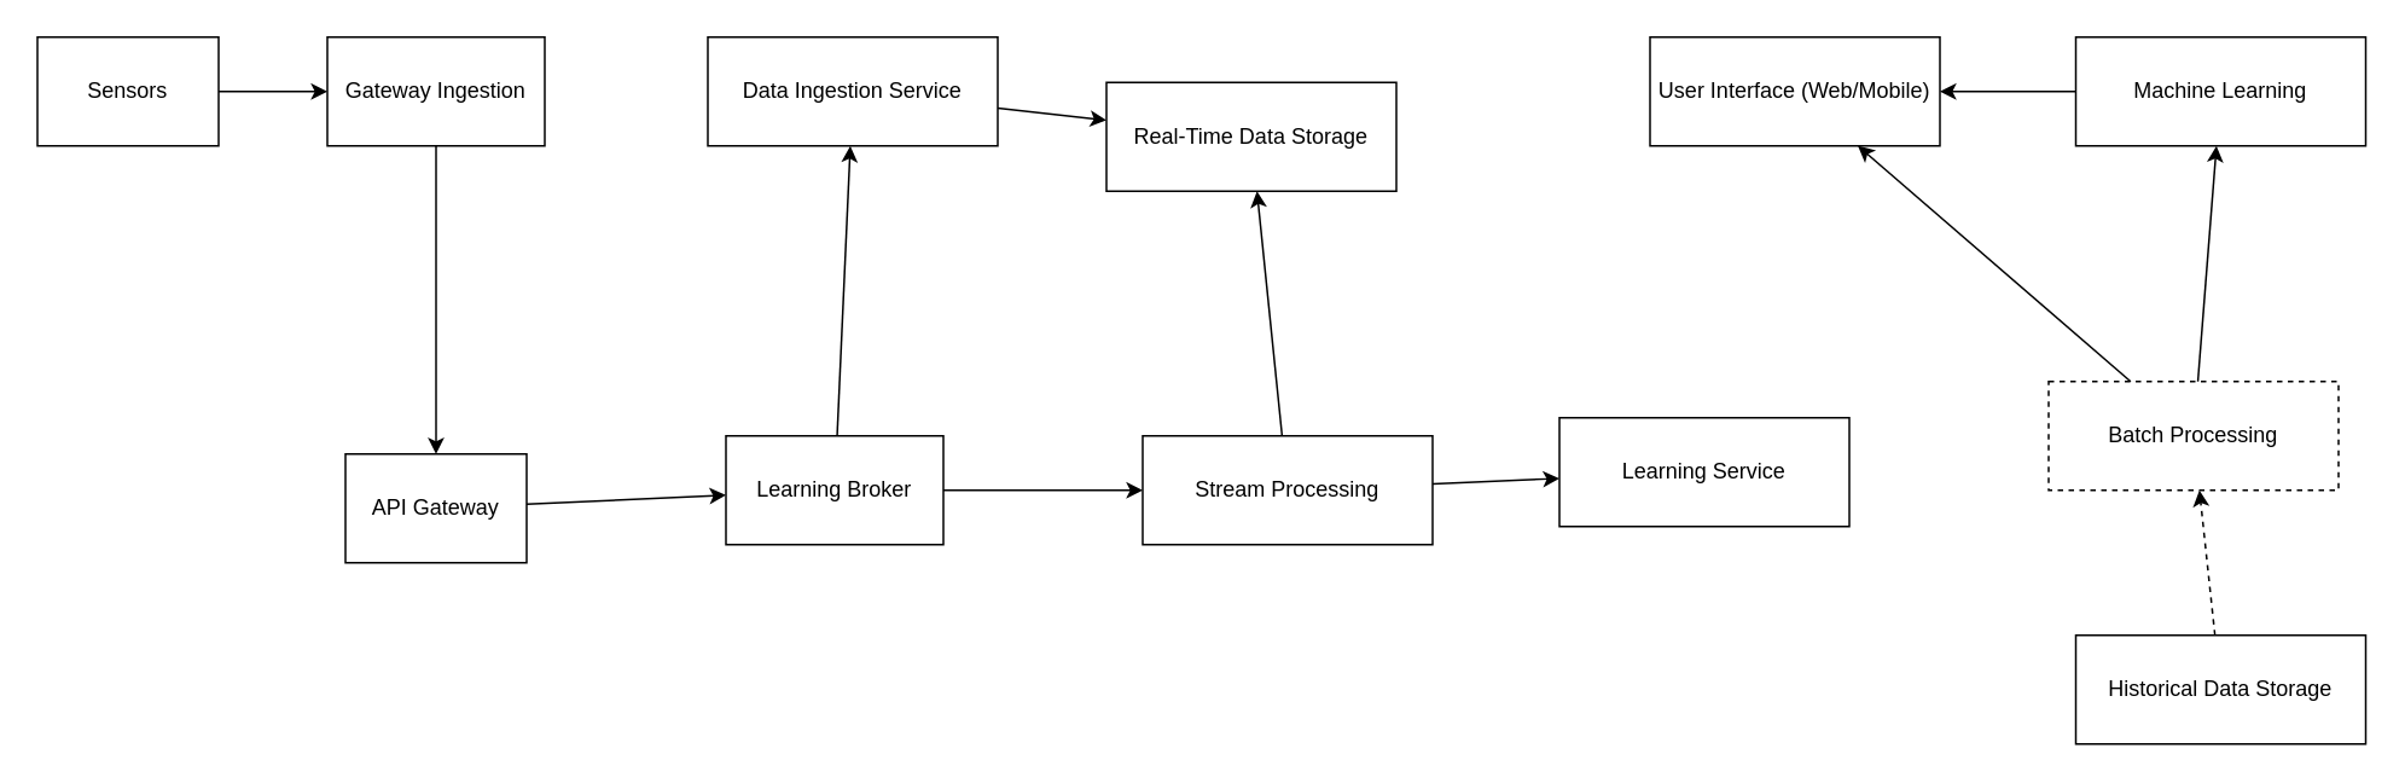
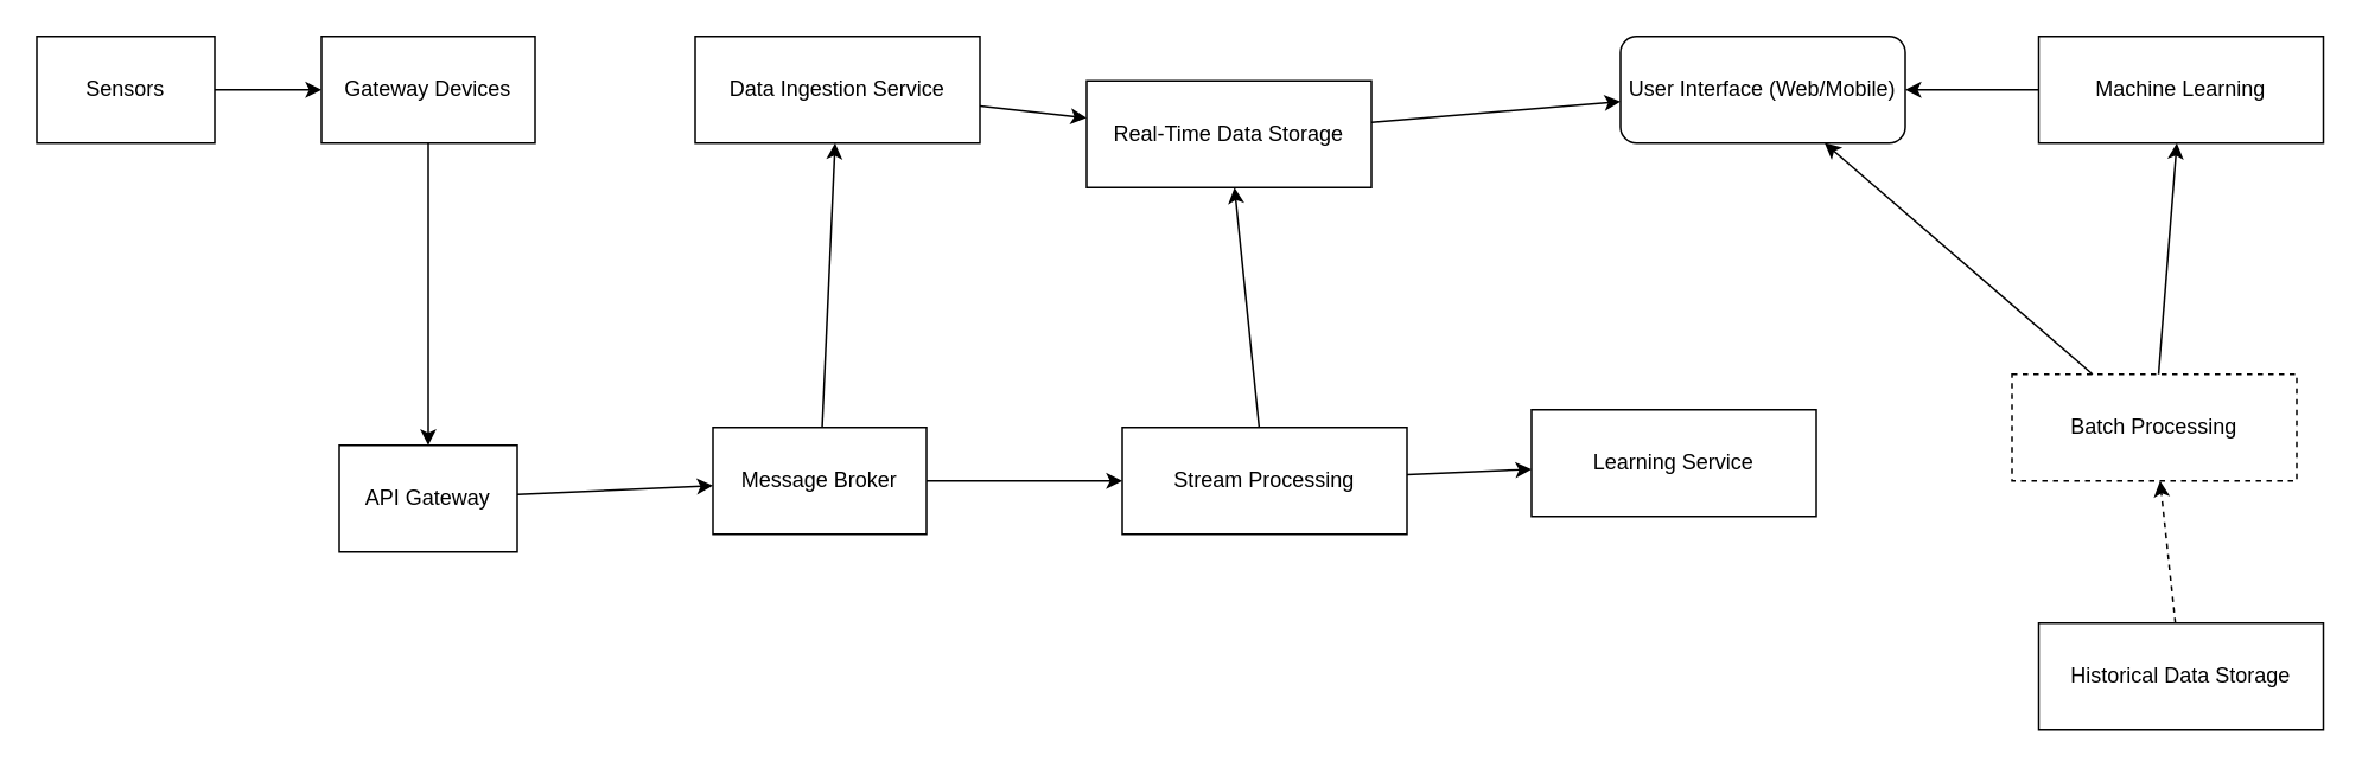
- <mxCell id="3" value="Gateway Ingestion" style="rounded=0;whiteSpace=wrap;html=1;" vertex="1" parent="1"><mxGeometry x="180" y="20" width="120" height="60" as="geometry" /></mxCell>
+ <mxCell id="3" value="Gateway Devices" style="rounded=0;whiteSpace=wrap;html=1;" vertex="1" parent="1"><mxGeometry x="180" y="20" width="120" height="60" as="geometry" /></mxCell>
- <mxCell id="13" value="User Interface (Web/Mobile)" style="rounded=0;whiteSpace=wrap;html=1;" vertex="1" parent="1"><mxGeometry x="910" y="20" width="160" height="60" as="geometry" /></mxCell>
+ <mxCell id="13" value="User Interface (Web/Mobile)" style="whiteSpace=wrap;html=1;rounded=1;" vertex="1" parent="1"><mxGeometry x="910" y="20" width="160" height="60" as="geometry" /></mxCell>
+ <mxCell id="22" edge="1" parent="1" source="9" target="13"><mxGeometry relative="1" as="geometry" /></mxCell>
- <mxCell id="5" value="Learning Broker" style="rounded=0;whiteSpace=wrap;html=1;" vertex="1" parent="1"><mxGeometry x="400" y="240" width="120" height="60" as="geometry" /></mxCell>
+ <mxCell id="5" value="Message Broker" style="rounded=0;whiteSpace=wrap;html=1;" vertex="1" parent="1"><mxGeometry x="400" y="240" width="120" height="60" as="geometry" /></mxCell>
